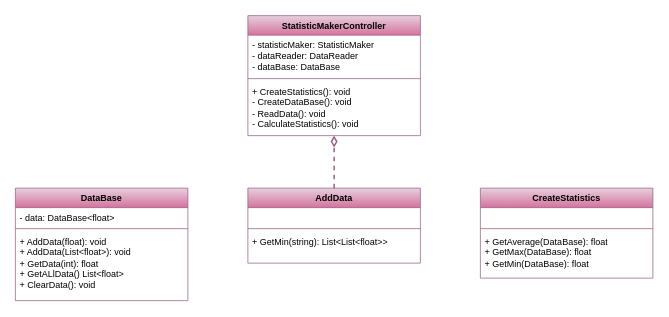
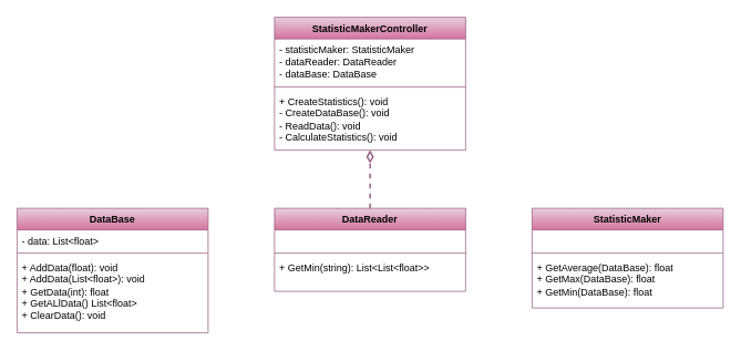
- <mxCell id="10" value="AddData" style="swimlane;fontStyle=1;align=center;verticalAlign=top;childLayout=stackLayout;horizontal=1;startSize=26;horizontalStack=0;resizeParent=1;resizeParentMax=0;resizeLast=0;collapsible=1;marginBottom=0;whiteSpace=wrap;html=1;fillColor=#e6d0de;gradientColor=#d5739d;strokeColor=#996185;" vertex="1" parent="1"><mxGeometry x="330" y="250" width="230" height="100" as="geometry" /></mxCell>
+ <mxCell id="10" value="DataReader" style="swimlane;fontStyle=1;align=center;verticalAlign=top;childLayout=stackLayout;horizontal=1;startSize=26;horizontalStack=0;resizeParent=1;resizeParentMax=0;resizeLast=0;collapsible=1;marginBottom=0;whiteSpace=wrap;html=1;fillColor=#e6d0de;gradientColor=#d5739d;strokeColor=#996185;" vertex="1" parent="1"><mxGeometry x="330" y="250" width="230" height="100" as="geometry" /></mxCell>
- <mxCell id="14" value="CreateStatistics&lt;div&gt;&lt;br&gt;&lt;/div&gt;" style="swimlane;fontStyle=1;align=center;verticalAlign=top;childLayout=stackLayout;horizontal=1;startSize=26;horizontalStack=0;resizeParent=1;resizeParentMax=0;resizeLast=0;collapsible=1;marginBottom=0;whiteSpace=wrap;html=1;fillColor=#e6d0de;gradientColor=#d5739d;strokeColor=#996185;" vertex="1" parent="1"><mxGeometry x="640" y="250" width="230" height="120" as="geometry" /></mxCell>
+ <mxCell id="14" value="StatisticMaker&lt;div&gt;&lt;br&gt;&lt;/div&gt;" style="swimlane;fontStyle=1;align=center;verticalAlign=top;childLayout=stackLayout;horizontal=1;startSize=26;horizontalStack=0;resizeParent=1;resizeParentMax=0;resizeLast=0;collapsible=1;marginBottom=0;whiteSpace=wrap;html=1;fillColor=#e6d0de;gradientColor=#d5739d;strokeColor=#996185;" vertex="1" parent="1"><mxGeometry x="640" y="250" width="230" height="120" as="geometry" /></mxCell>
- <mxCell id="7" value="- data: DataBase&amp;lt;float&amp;gt;" style="text;strokeColor=none;fillColor=none;align=left;verticalAlign=top;spacingLeft=4;spacingRight=4;overflow=hidden;rotatable=0;points=[[0,0.5],[1,0.5]];portConstraint=eastwest;whiteSpace=wrap;html=1;" vertex="1" parent="6"><mxGeometry y="26" width="230" height="24" as="geometry" /></mxCell>
+ <mxCell id="7" value="- data: List&amp;lt;float&amp;gt;" style="text;strokeColor=none;fillColor=none;align=left;verticalAlign=top;spacingLeft=4;spacingRight=4;overflow=hidden;rotatable=0;points=[[0,0.5],[1,0.5]];portConstraint=eastwest;whiteSpace=wrap;html=1;" vertex="1" parent="6"><mxGeometry y="26" width="230" height="24" as="geometry" /></mxCell>
